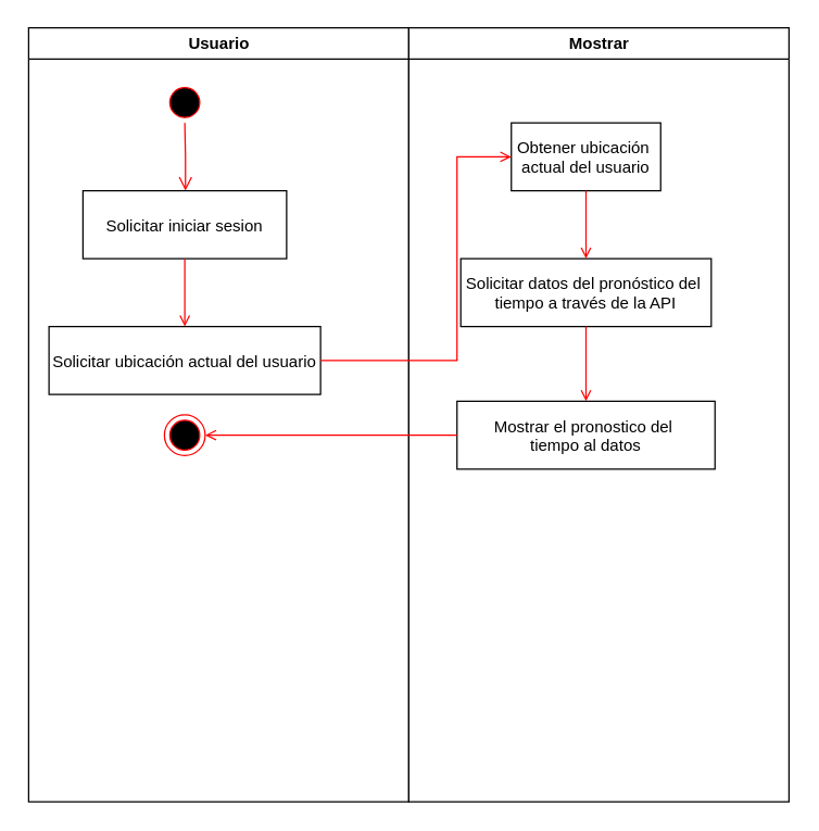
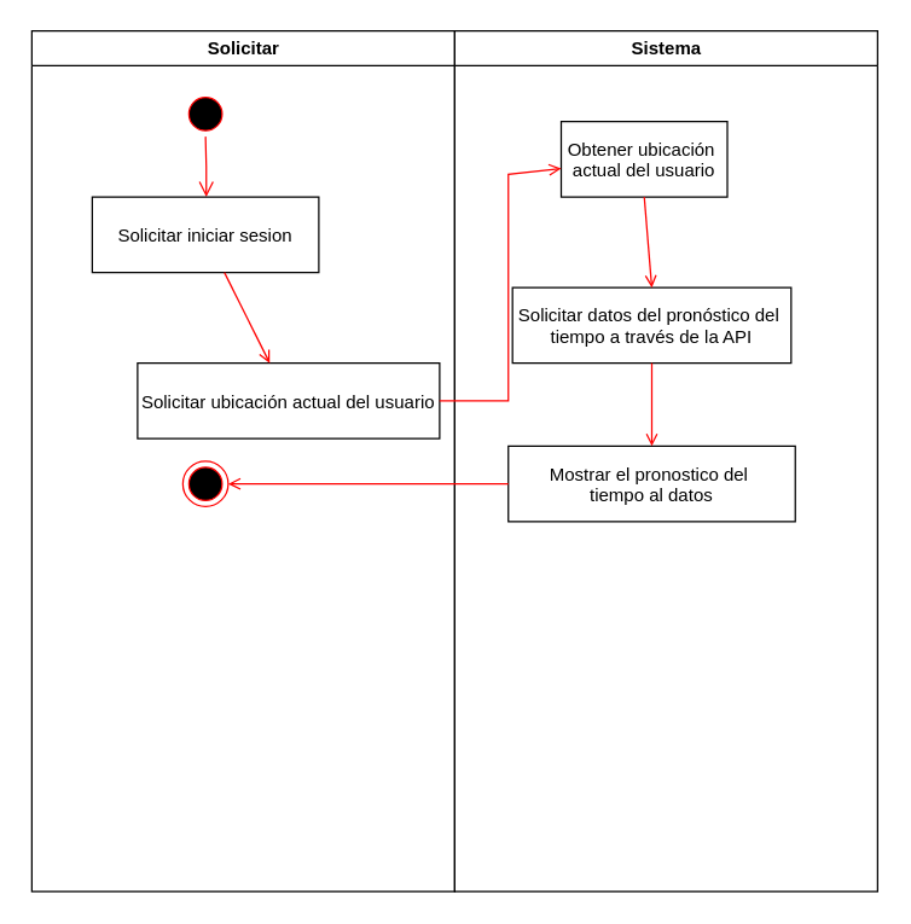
- <mxCell id="2" value="Usuario" style="swimlane;whiteSpace=wrap" vertex="1" parent="1"><mxGeometry x="20.5" y="20" width="280" height="570" as="geometry" /></mxCell>
+ <mxCell id="2" value="Solicitar" style="swimlane;whiteSpace=wrap" vertex="1" parent="1"><mxGeometry x="20.5" y="20" width="280" height="570" as="geometry" /></mxCell>
- <mxCell id="9" value="Mostrar" style="swimlane;whiteSpace=wrap" vertex="1" parent="1"><mxGeometry x="300.5" y="20" width="280" height="570" as="geometry" /></mxCell>
+ <mxCell id="9" value="Sistema" style="swimlane;whiteSpace=wrap" vertex="1" parent="1"><mxGeometry x="300.5" y="20" width="280" height="570" as="geometry" /></mxCell>
- <mxCell id="10" value="Obtener ubicación &#10;actual del usuario" style="" vertex="1" parent="9"><mxGeometry x="75.5" y="70" width="110" height="50" as="geometry" /></mxCell>
+ <mxCell id="10" value="Obtener ubicación &#10;actual del usuario" style="" vertex="1" parent="9"><mxGeometry x="70.5" y="60" width="110" height="50" as="geometry" /></mxCell>
- <mxCell id="5" value="Solicitar iniciar sesion" style="" vertex="1" parent="2"><mxGeometry x="40" y="120" width="150" height="50" as="geometry" /></mxCell>
+ <mxCell id="5" value="Solicitar iniciar sesion" style="" vertex="1" parent="2"><mxGeometry x="40" y="110" width="150" height="50" as="geometry" /></mxCell>
- <mxCell id="6" value="Solicitar ubicación actual del usuario" style="" vertex="1" parent="2"><mxGeometry x="15" y="220" width="200" height="50" as="geometry" /></mxCell>
+ <mxCell id="6" value="Solicitar ubicación actual del usuario" style="" vertex="1" parent="2"><mxGeometry x="70" y="220" width="200" height="50" as="geometry" /></mxCell>
